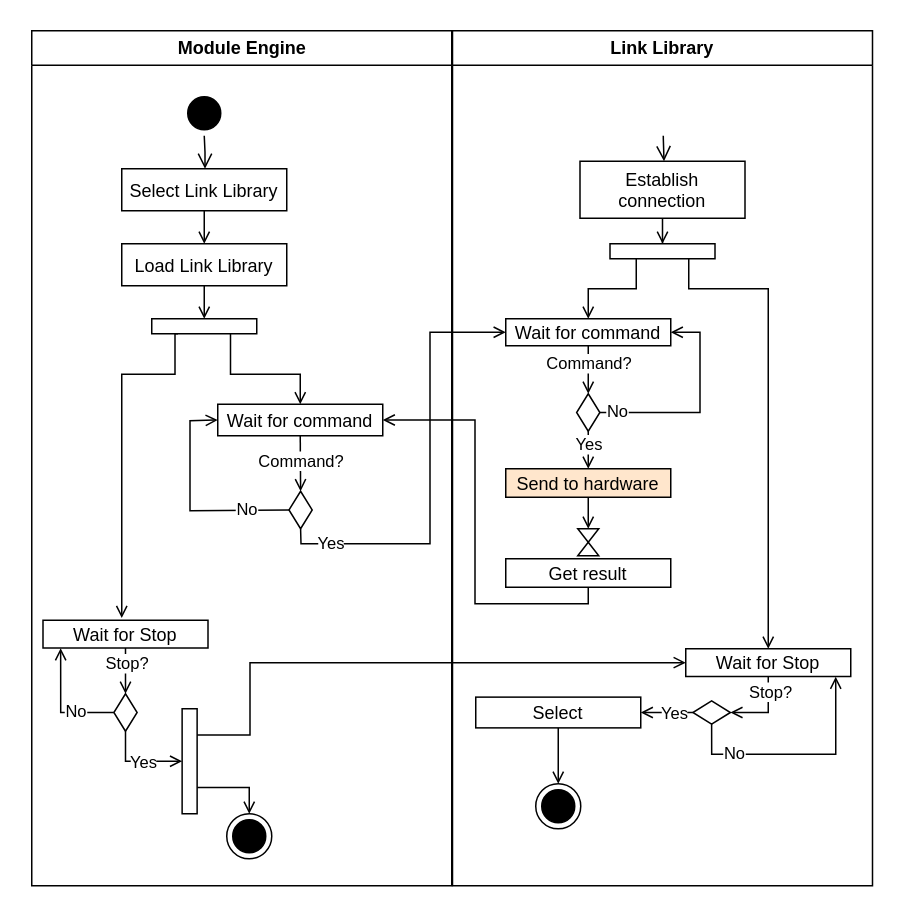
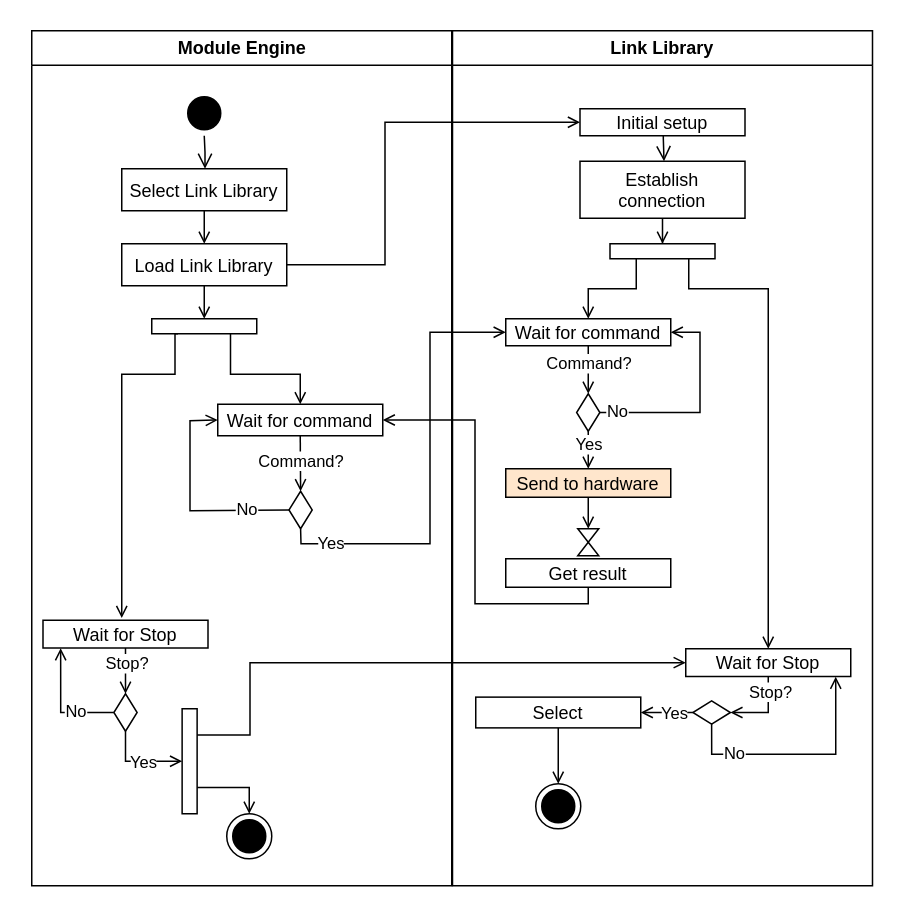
+ <mxCell id="59" value="Initial setup" style="" vertex="1" parent="29"><mxGeometry x="85" y="52" width="110" height="18" as="geometry" /></mxCell>
+ <mxCell id="61" value="" style="endArrow=open;strokeColor=default;endFill=1;rounded=0;exitX=1;exitY=0.5;exitDx=0;exitDy=0;entryX=0;entryY=0.5;entryDx=0;entryDy=0;" parent="1" source="6" target="59" edge="1"><mxGeometry relative="1" as="geometry"><mxPoint x="317.5" y="317" as="sourcePoint" /><mxPoint x="366" y="62" as="targetPoint" /><Array as="points"><mxPoint x="256" y="176" /><mxPoint x="256" y="81" /></Array></mxGeometry></mxCell>
